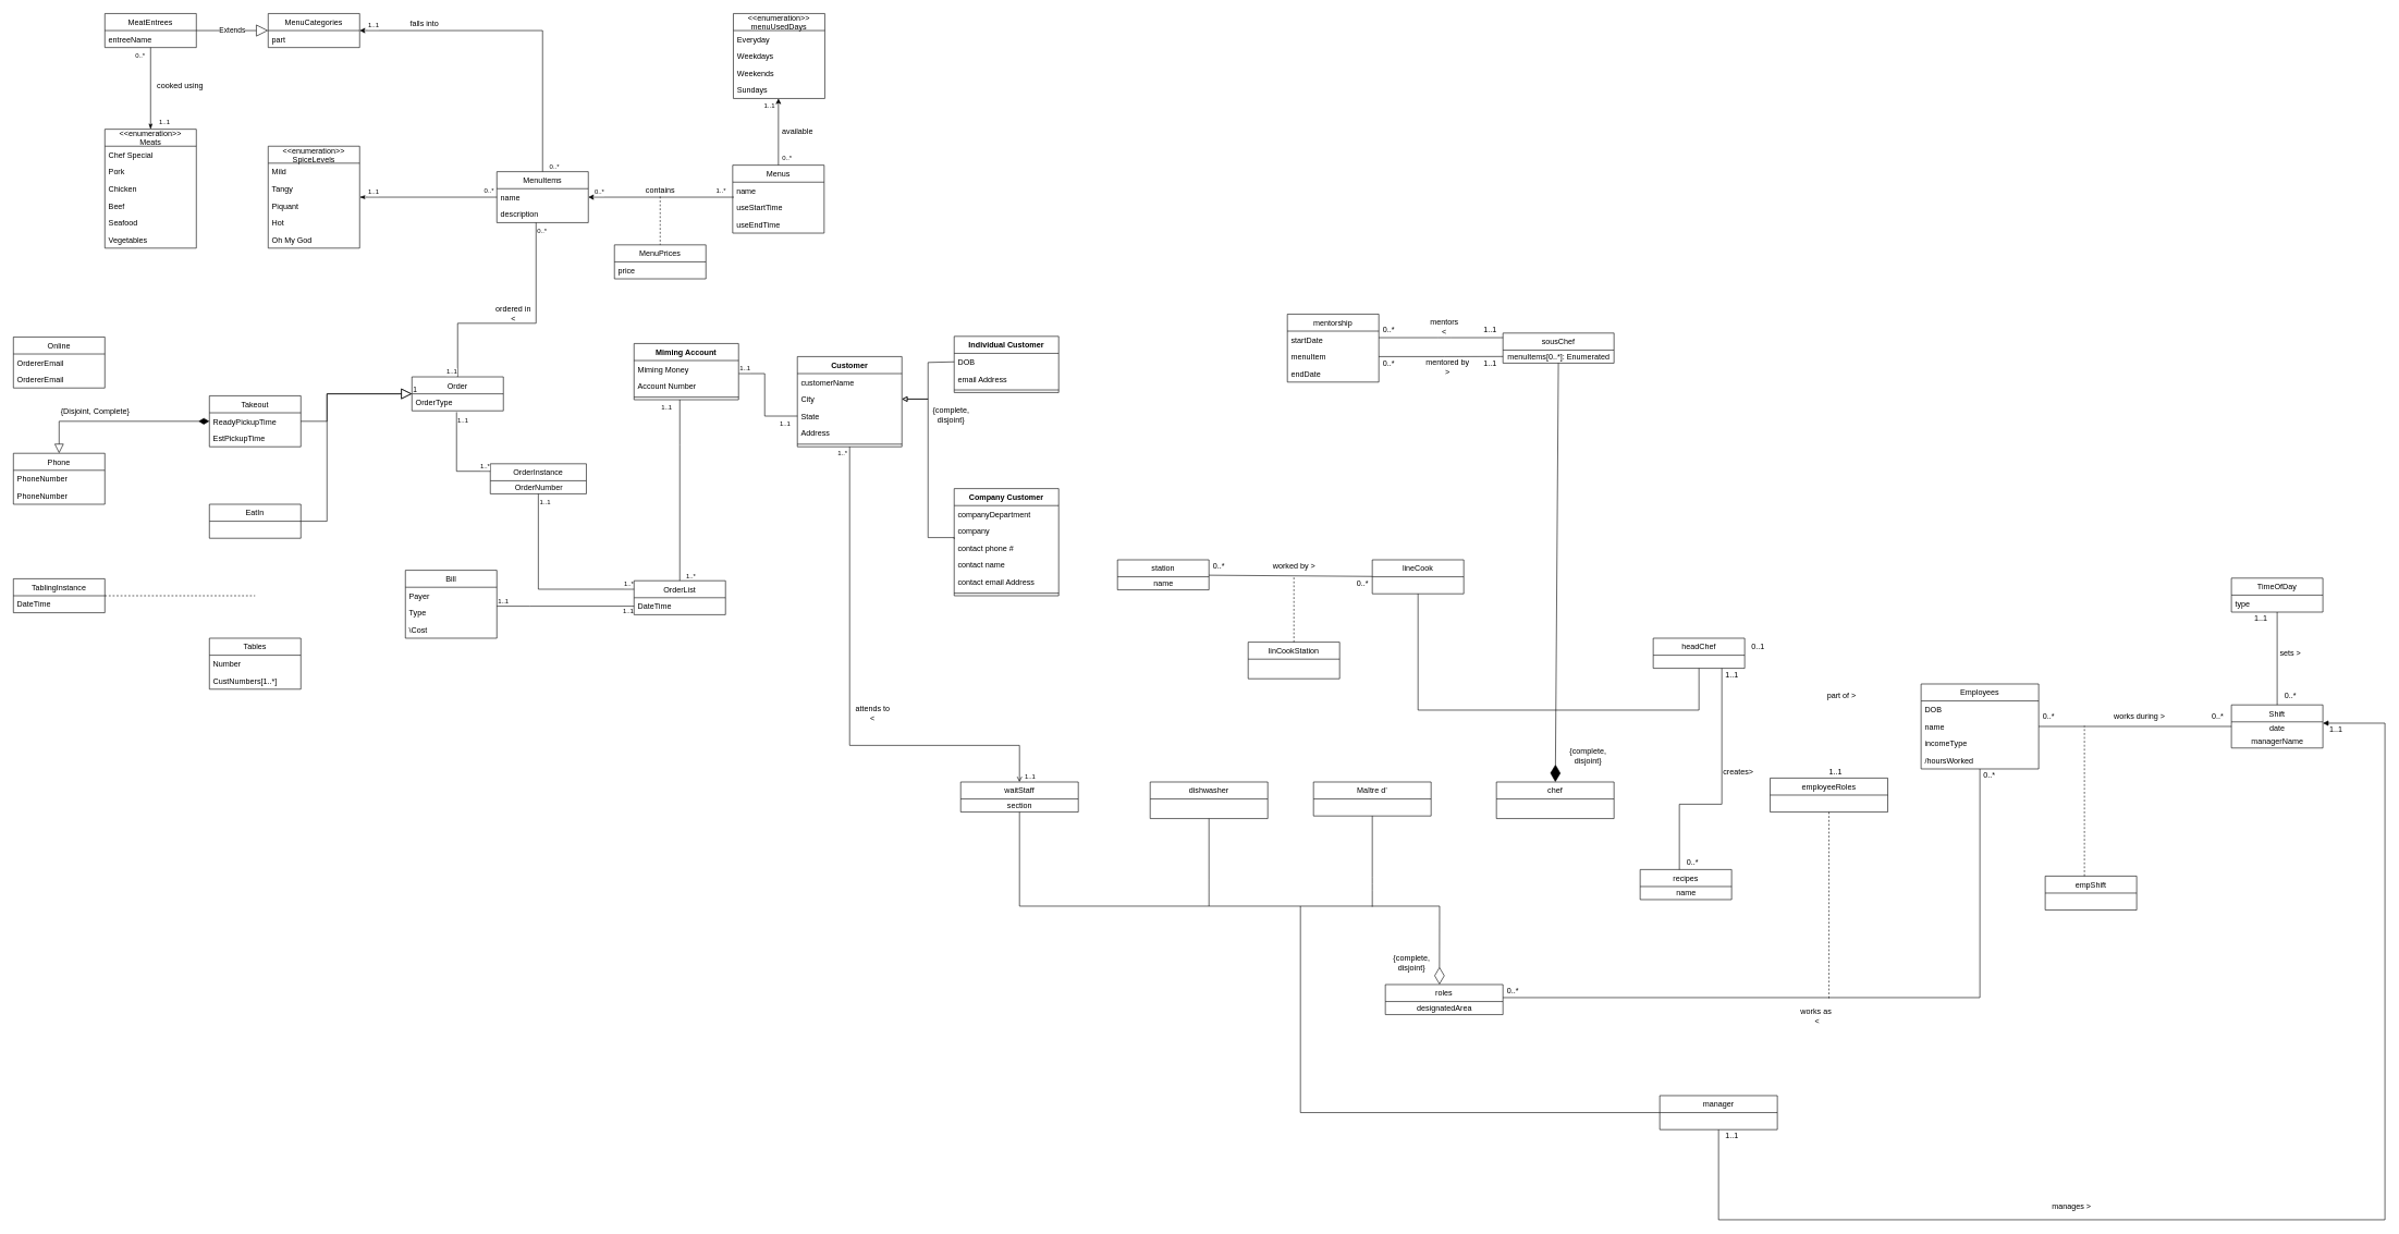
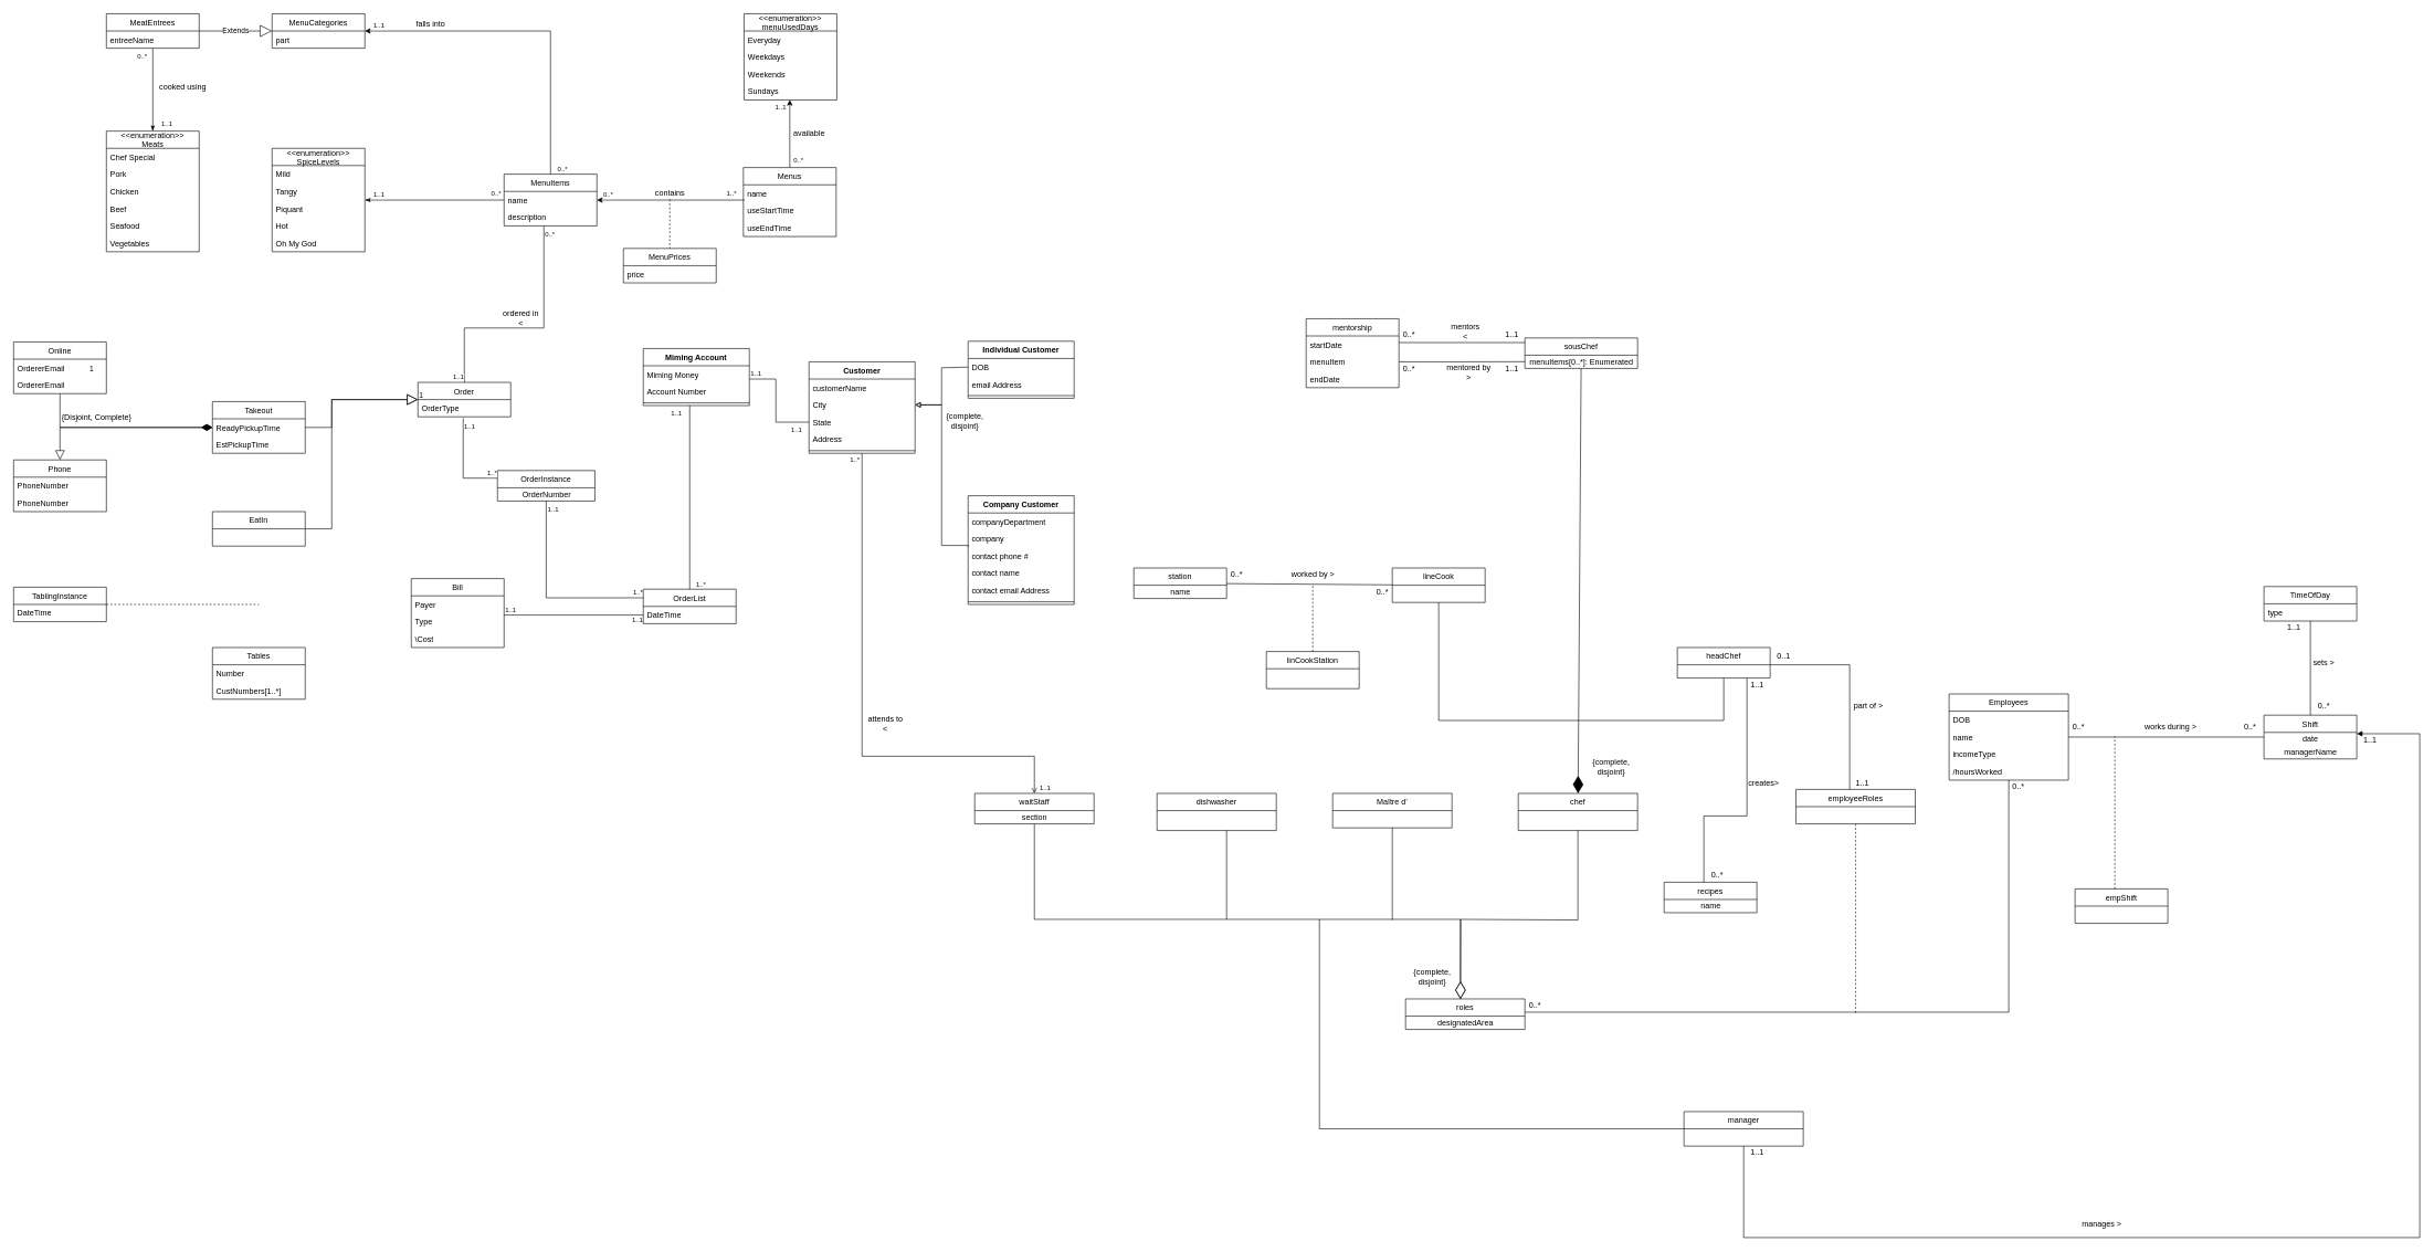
+ <mxCell id="70" value="1" style="endArrow=none;html=1;endSize=12;startArrow=diamondThin;startSize=14;startFill=1;edgeStyle=orthogonalEdgeStyle;align=left;verticalAlign=bottom;exitX=0;exitY=0.5;exitDx=0;exitDy=0;rounded=0;endFill=0;" parent="1" source="98" target="80" edge="1"><mxGeometry x="0.333" y="-80" relative="1" as="geometry"><mxPoint x="90" y="623" as="sourcePoint" /><mxPoint x="250" y="623" as="targetPoint" /><mxPoint as="offset" /><Array as="points"><mxPoint x="90" y="644" /></Array></mxGeometry></mxCell>
+ <mxCell id="142" value="" style="endArrow=none;html=1;edgeStyle=orthogonalEdgeStyle;rounded=0;" parent="1" source="135" target="185" edge="1"><mxGeometry relative="1" as="geometry"><mxPoint x="2620" y="1038" as="sourcePoint" /><mxPoint x="3010" y="1376" as="targetPoint" /><Array as="points"><mxPoint x="2790" y="1002" /></Array></mxGeometry></mxCell>
- <mxCell id="138" value="dishwasher" style="swimlane;fontStyle=0;childLayout=stackLayout;horizontal=1;startSize=26;fillColor=none;horizontalStack=0;resizeParent=1;resizeParentMax=0;resizeLast=0;collapsible=1;marginBottom=0;" parent="1" vertex="1"><mxGeometry x="1760" y="1196" width="180" height="56" as="geometry" /></mxCell>
+ <mxCell id="138" value="dishwasher" style="swimlane;fontStyle=0;childLayout=stackLayout;horizontal=1;startSize=26;fillColor=none;horizontalStack=0;resizeParent=1;resizeParentMax=0;resizeLast=0;collapsible=1;marginBottom=0;" parent="1" vertex="1"><mxGeometry x="1745" y="1196" width="180" height="56" as="geometry" /></mxCell>
+ <mxCell id="168" value="" style="endArrow=diamondThin;endFill=0;endSize=24;html=1;rounded=0;entryX=0.46;entryY=0.01;entryDx=0;entryDy=0;entryPerimeter=0;" parent="1" source="140" target="155" edge="1"><mxGeometry width="160" relative="1" as="geometry"><mxPoint x="1570" y="1252" as="sourcePoint" /><mxPoint x="2200" y="1506" as="targetPoint" /><Array as="points"><mxPoint x="2380" y="1387" /><mxPoint x="2203" y="1386" /></Array></mxGeometry></mxCell>
- <mxCell id="182" value="works as&lt;br&gt;&amp;nbsp;&amp;lt;" style="text;html=1;align=center;verticalAlign=middle;resizable=0;points=[];autosize=1;" parent="1" vertex="1"><mxGeometry x="2749" y="1540" width="60" height="30" as="geometry" /></mxCell>
